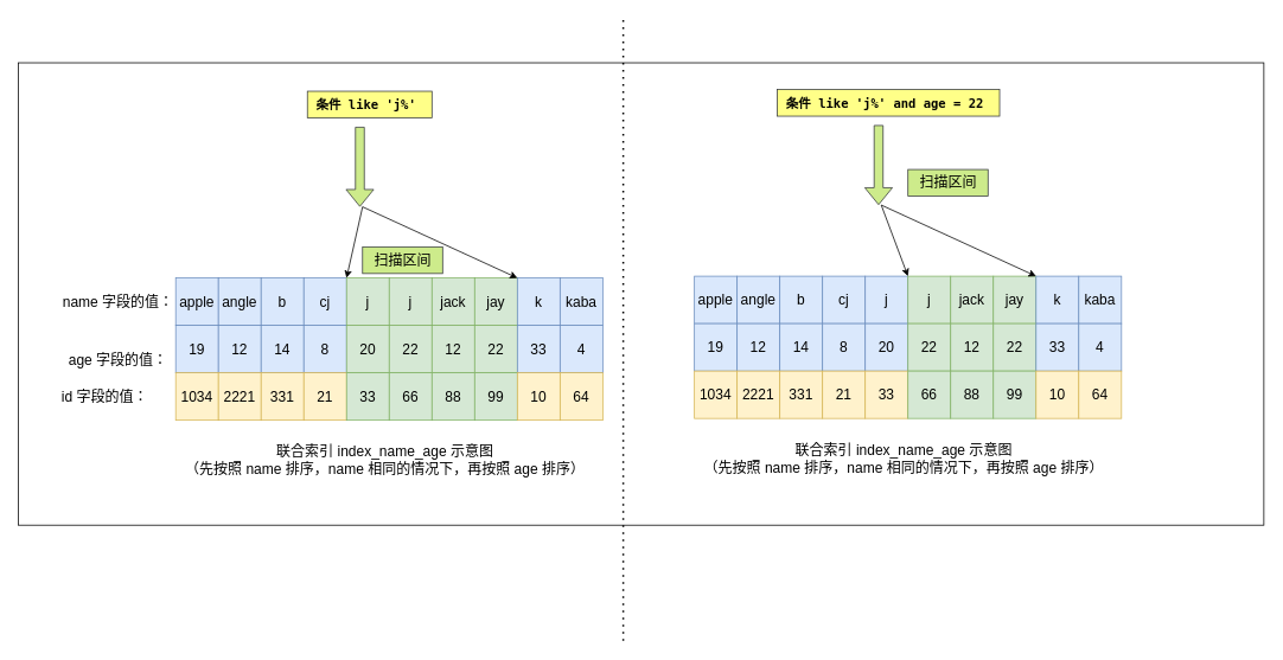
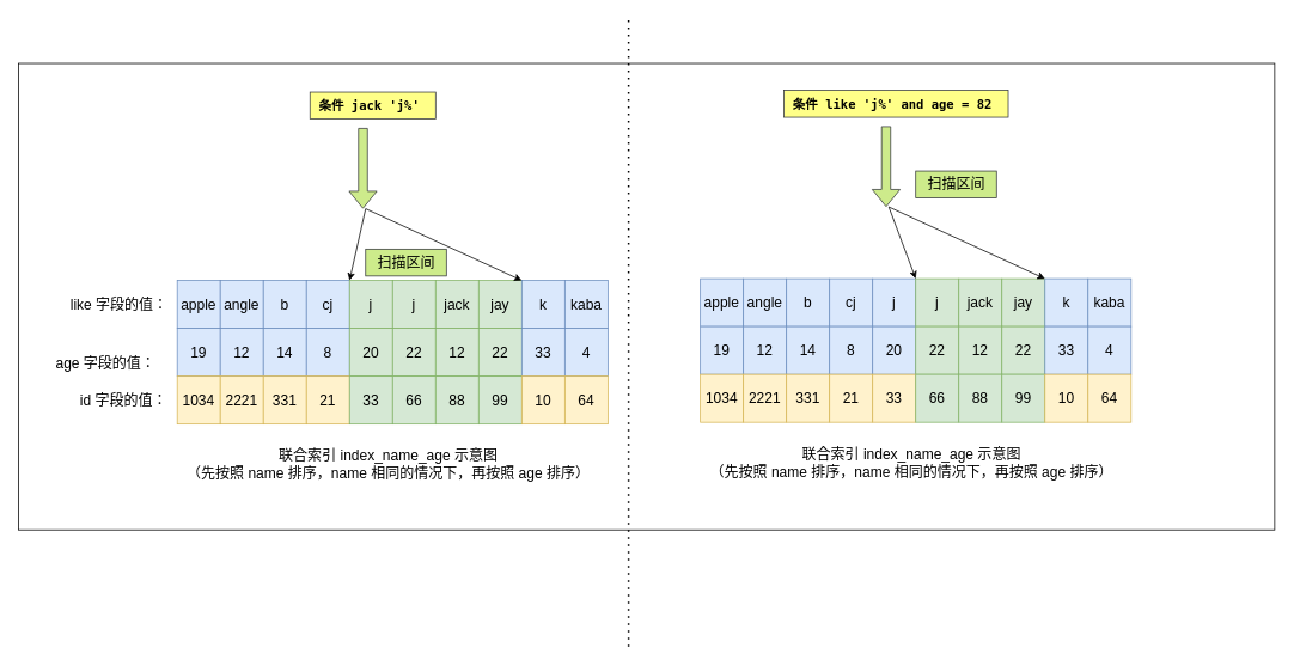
- <mxCell id="35" value="&lt;span style=&quot;caret-color: rgb(157, 162, 166); font-family: Monaco, Consolas, &amp;quot;Andale Mono&amp;quot;, &amp;quot;DejaVu Sans Mono&amp;quot;, monospace; font-size: 14px; orphans: 4; text-align: left; text-size-adjust: auto;&quot;&gt;条件 like 'j%' and age = 22&amp;nbsp;&lt;/span&gt;" style="text;html=1;align=center;verticalAlign=middle;resizable=0;points=[];autosize=1;strokeColor=#36393d;fillColor=#ffff88;fontSize=16;labelBackgroundColor=none;fontStyle=1" vertex="1" parent="1"><mxGeometry x="873" y="100" width="250" height="30" as="geometry" /></mxCell>
+ <mxCell id="35" value="&lt;span style=&quot;caret-color: rgb(157, 162, 166); font-family: Monaco, Consolas, &amp;quot;Andale Mono&amp;quot;, &amp;quot;DejaVu Sans Mono&amp;quot;, monospace; font-size: 14px; orphans: 4; text-align: left; text-size-adjust: auto;&quot;&gt;条件 like 'j%' and age = 82&amp;nbsp;&lt;/span&gt;" style="text;html=1;align=center;verticalAlign=middle;resizable=0;points=[];autosize=1;strokeColor=#36393d;fillColor=#ffff88;fontSize=16;labelBackgroundColor=none;fontStyle=1" vertex="1" parent="1"><mxGeometry x="873" y="100" width="250" height="30" as="geometry" /></mxCell>
- <mxCell id="74" value="&lt;span style=&quot;caret-color: rgb(157, 162, 166); font-family: Monaco, Consolas, &amp;quot;Andale Mono&amp;quot;, &amp;quot;DejaVu Sans Mono&amp;quot;, monospace; font-size: 14px; orphans: 4; text-align: left; text-size-adjust: auto;&quot;&gt;条件 like 'j%'&amp;nbsp;&lt;/span&gt;" style="text;html=1;align=center;verticalAlign=middle;resizable=0;points=[];autosize=1;strokeColor=#36393d;fillColor=#ffff88;fontSize=16;labelBackgroundColor=none;fontStyle=1" vertex="1" parent="1"><mxGeometry x="345" y="102" width="140" height="30" as="geometry" /></mxCell>
+ <mxCell id="74" value="&lt;span style=&quot;caret-color: rgb(157, 162, 166); font-family: Monaco, Consolas, &amp;quot;Andale Mono&amp;quot;, &amp;quot;DejaVu Sans Mono&amp;quot;, monospace; font-size: 14px; orphans: 4; text-align: left; text-size-adjust: auto;&quot;&gt;条件 jack 'j%'&amp;nbsp;&lt;/span&gt;" style="text;html=1;align=center;verticalAlign=middle;resizable=0;points=[];autosize=1;strokeColor=#36393d;fillColor=#ffff88;fontSize=16;labelBackgroundColor=none;fontStyle=1" vertex="1" parent="1"><mxGeometry x="345" y="102" width="140" height="30" as="geometry" /></mxCell>
- <mxCell id="71" value="name 字段的值：" style="text;html=1;align=center;verticalAlign=middle;resizable=0;points=[];autosize=1;strokeColor=none;fillColor=none;fontSize=16;" vertex="1" parent="1"><mxGeometry x="57" y="323.67" width="150" height="30" as="geometry" /></mxCell>
+ <mxCell id="71" value="like 字段的值：" style="text;html=1;align=center;verticalAlign=middle;resizable=0;points=[];autosize=1;strokeColor=none;fillColor=none;fontSize=16;" vertex="1" parent="1"><mxGeometry x="57" y="323.67" width="150" height="30" as="geometry" /></mxCell>
- <mxCell id="70" value="age 字段的值：" style="text;html=1;align=center;verticalAlign=middle;resizable=0;points=[];autosize=1;strokeColor=none;fillColor=none;fontSize=16;" vertex="1" parent="1"><mxGeometry x="67" y="388.67" width="130" height="30" as="geometry" /></mxCell>
+ <mxCell id="70" value="age 字段的值：" style="text;html=1;align=center;verticalAlign=middle;resizable=0;points=[];autosize=1;strokeColor=none;fillColor=none;fontSize=16;" vertex="1" parent="1"><mxGeometry x="52" y="388.67" width="130" height="30" as="geometry" /></mxCell>
- <mxCell id="69" value="id 字段的值：" style="text;html=1;align=center;verticalAlign=middle;resizable=0;points=[];autosize=1;strokeColor=none;fillColor=none;fontSize=16;" vertex="1" parent="1"><mxGeometry x="57" y="430.33" width="120" height="30" as="geometry" /></mxCell>
+ <mxCell id="69" value="id 字段的值：" style="text;html=1;align=center;verticalAlign=middle;resizable=0;points=[];autosize=1;strokeColor=none;fillColor=none;fontSize=16;" vertex="1" parent="1"><mxGeometry x="77" y="430.33" width="120" height="30" as="geometry" /></mxCell>
